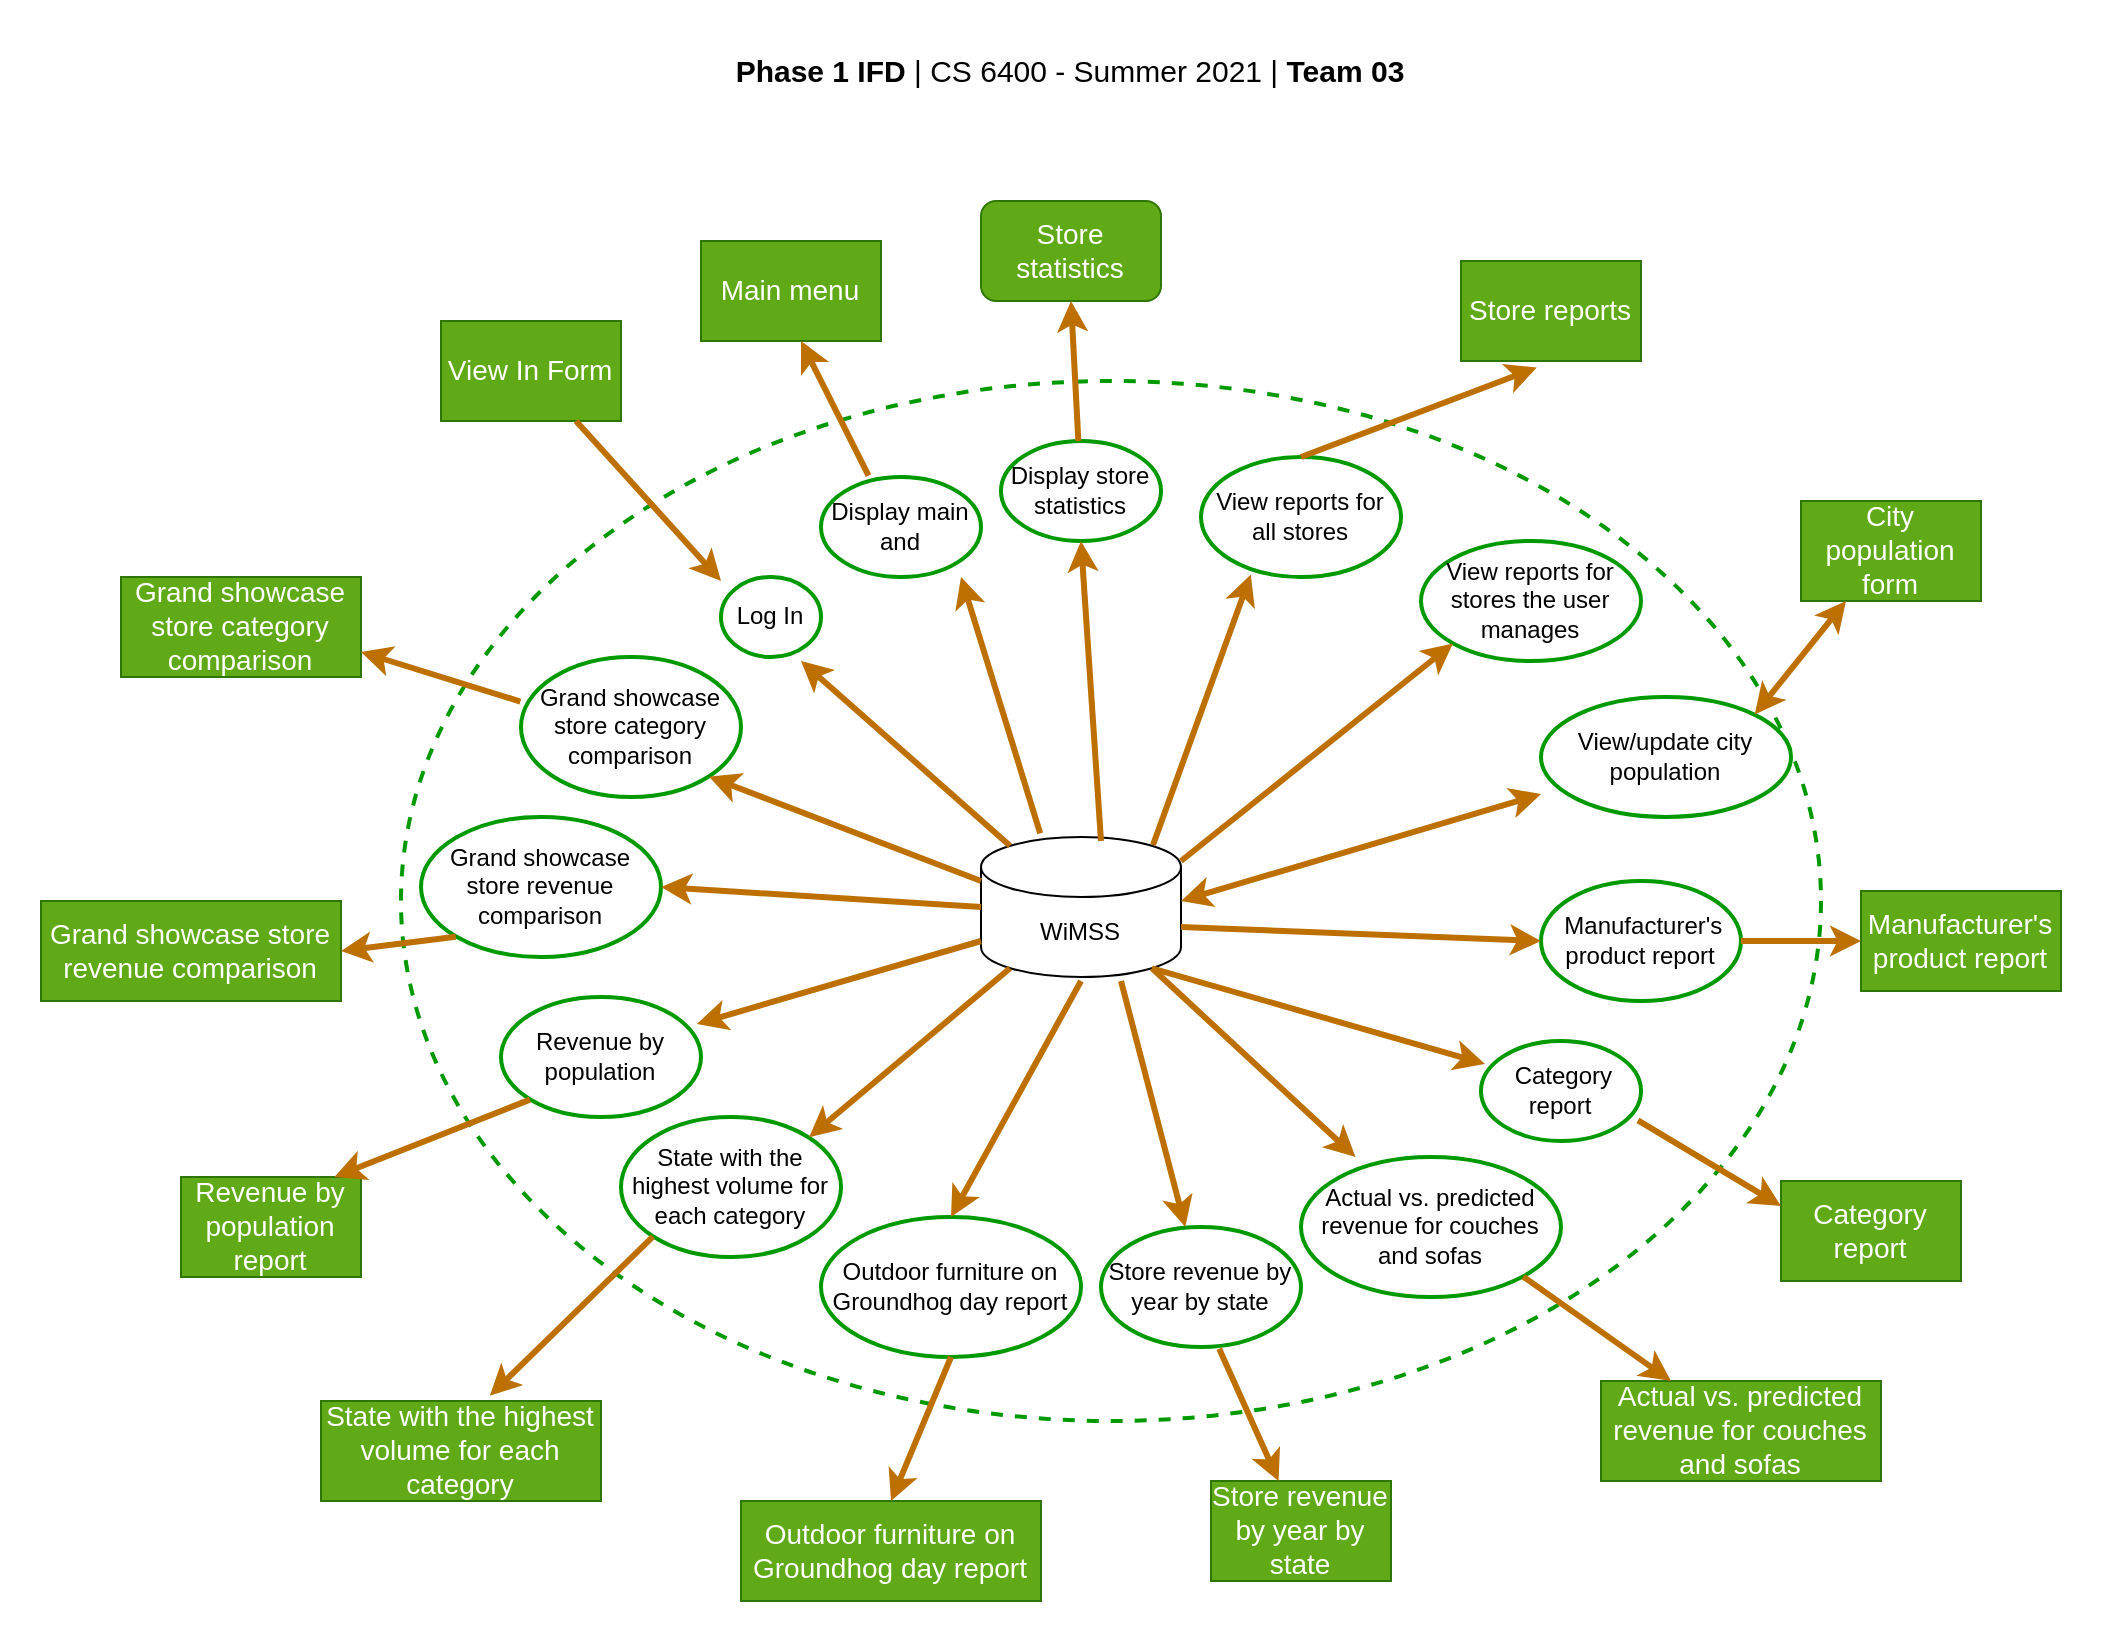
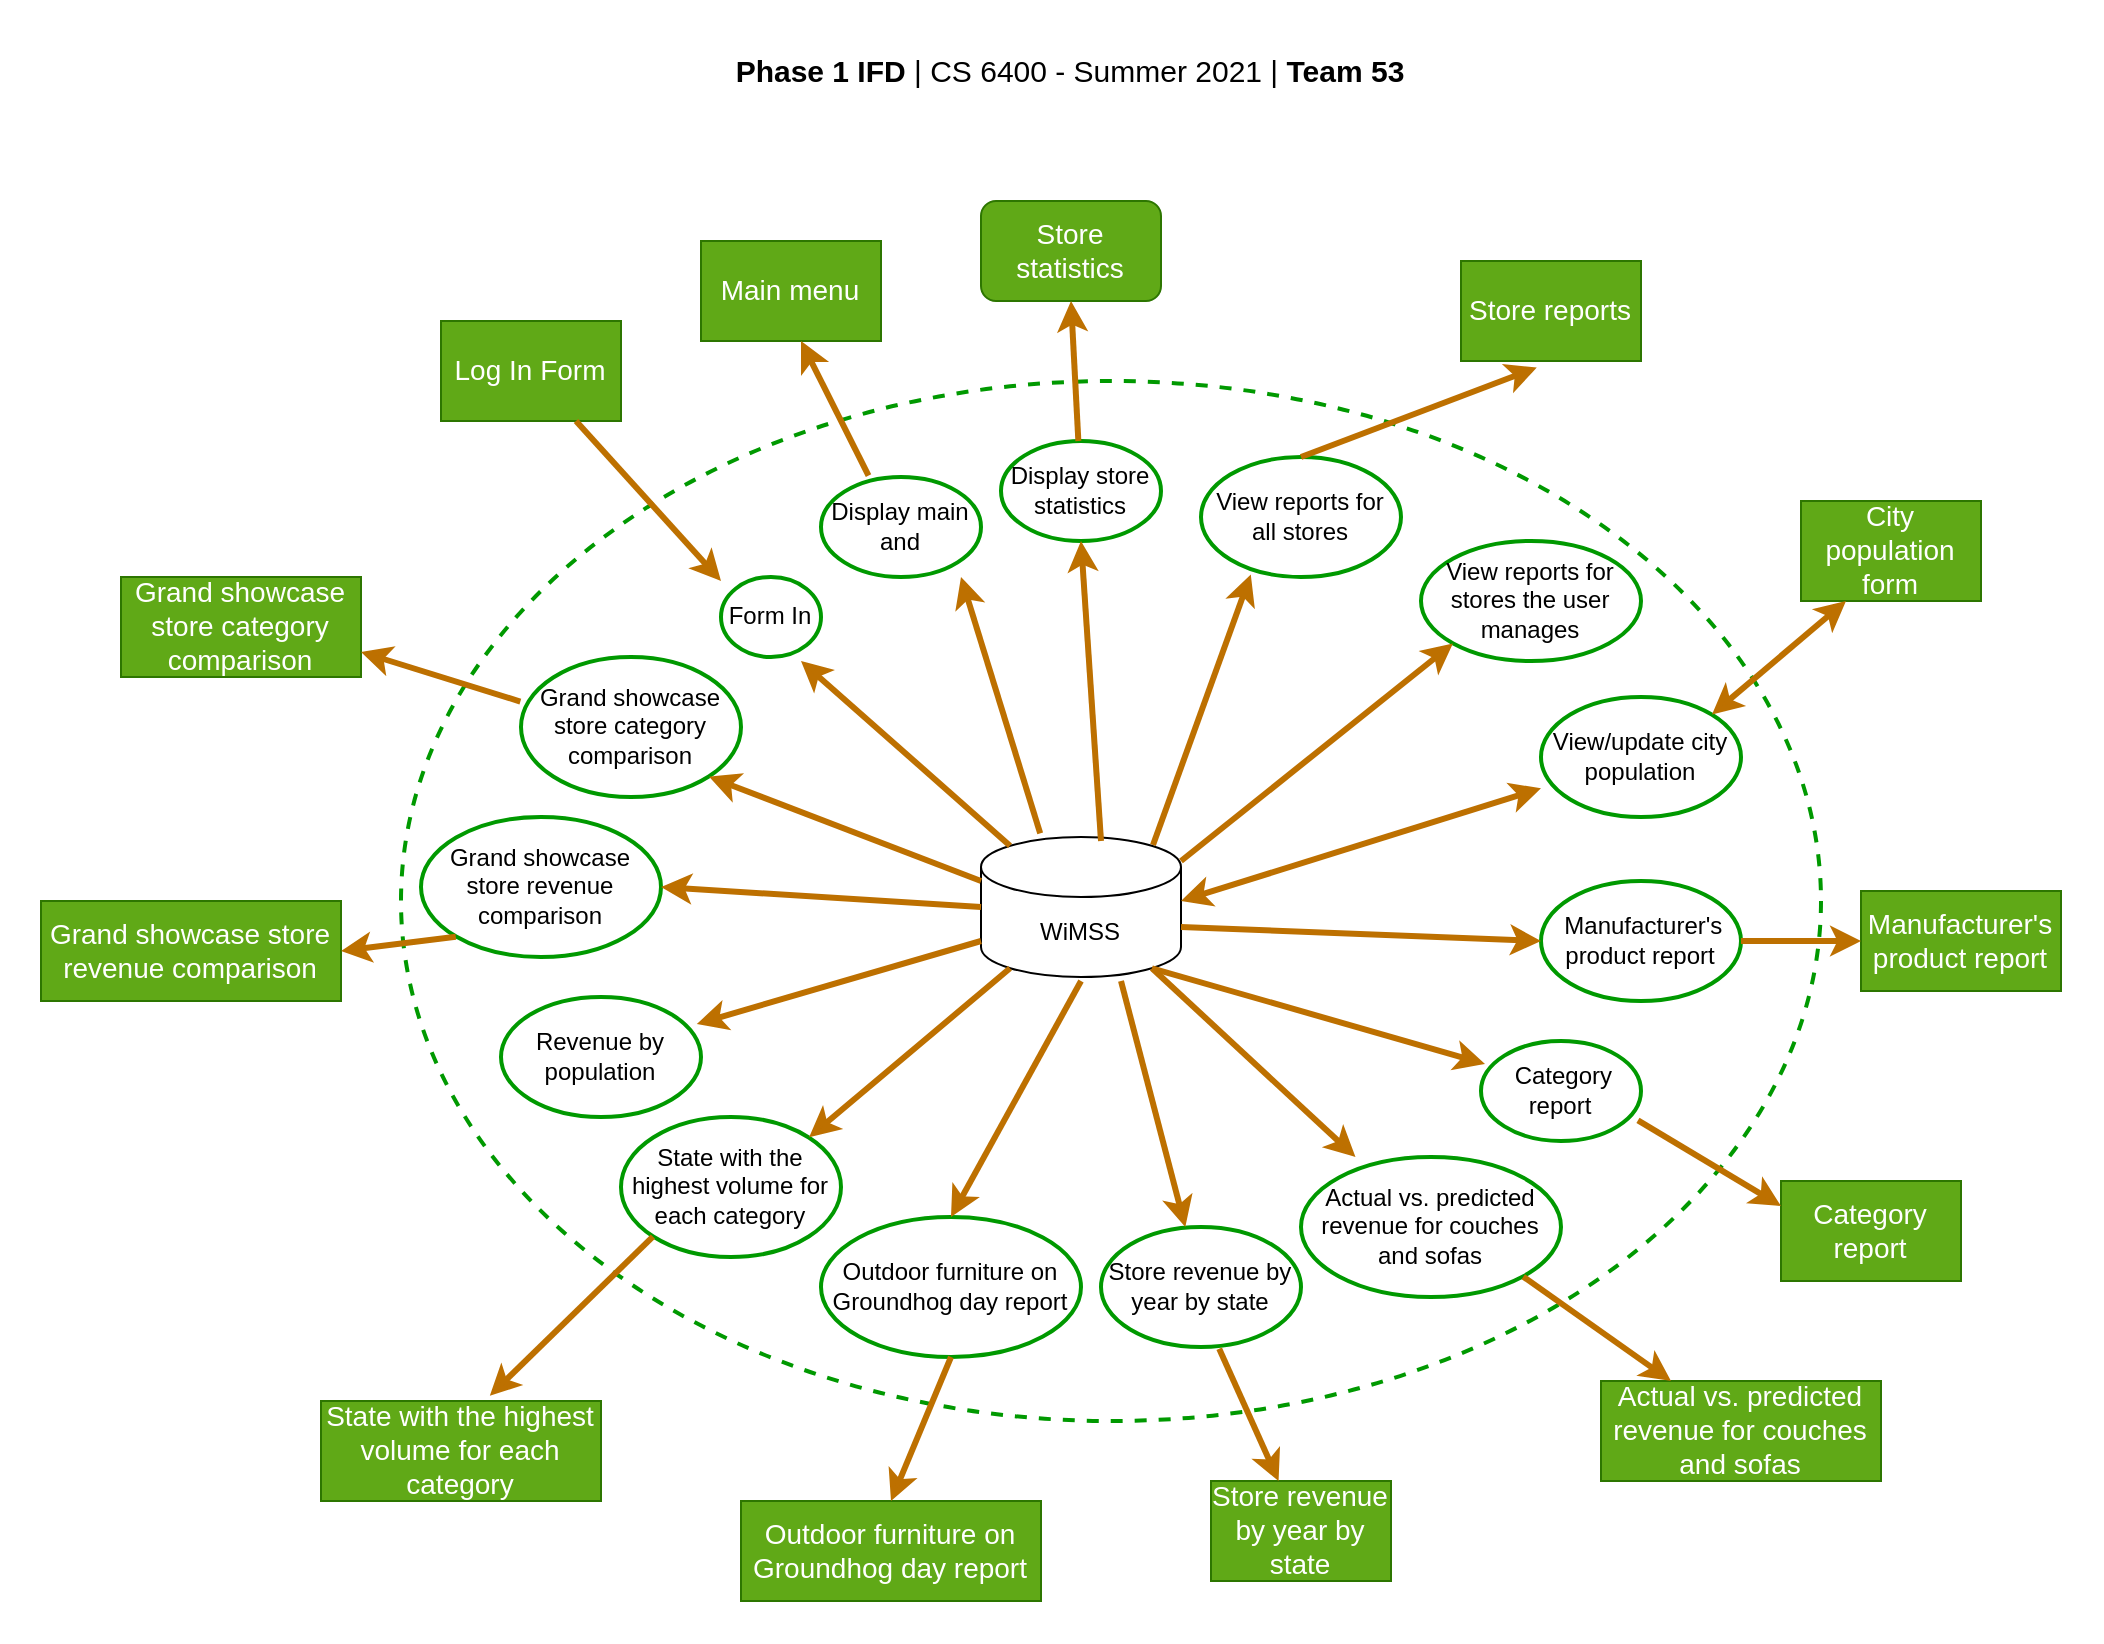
- <mxCell id="19" value="&lt;b style=&quot;font-size: 15px;&quot;&gt;Phase 1 IFD&lt;/b&gt; | CS 6400 - Summer 2021 |&lt;b style=&quot;font-size: 15px;&quot;&gt; Team 03&lt;/b&gt;" style="rounded=1;whiteSpace=wrap;html=1;fontSize=15;strokeColor=none;" vertex="1" parent="1"><mxGeometry x="170" y="20" width="730" height="30" as="geometry" /></mxCell>
+ <mxCell id="19" value="&lt;b style=&quot;font-size: 15px;&quot;&gt;Phase 1 IFD&lt;/b&gt; | CS 6400 - Summer 2021 |&lt;b style=&quot;font-size: 15px;&quot;&gt; Team 53&lt;/b&gt;" style="rounded=1;whiteSpace=wrap;html=1;fontSize=15;strokeColor=none;" vertex="1" parent="1"><mxGeometry x="170" y="20" width="730" height="30" as="geometry" /></mxCell>
- <mxCell id="20" value="View In Form" style="rounded=0;whiteSpace=wrap;html=1;fontSize=14;fillColor=#60a917;strokeColor=#2D7600;fontColor=#ffffff;" vertex="1" parent="1"><mxGeometry x="220" y="160" width="90" height="50" as="geometry" /></mxCell>
+ <mxCell id="20" value="Log In Form" style="rounded=0;whiteSpace=wrap;html=1;fontSize=14;fillColor=#60a917;strokeColor=#2D7600;fontColor=#ffffff;" vertex="1" parent="1"><mxGeometry x="220" y="160" width="90" height="50" as="geometry" /></mxCell>
- <mxCell id="4" value="Log In" style="strokeWidth=2;html=1;shape=mxgraph.flowchart.start_1;whiteSpace=wrap;strokeColor=#009900;" vertex="1" parent="1"><mxGeometry x="360" y="288" width="50" height="40" as="geometry" /></mxCell>
+ <mxCell id="4" value="Form In" style="strokeWidth=2;html=1;shape=mxgraph.flowchart.start_1;whiteSpace=wrap;strokeColor=#009900;" vertex="1" parent="1"><mxGeometry x="360" y="288" width="50" height="40" as="geometry" /></mxCell>
- <mxCell id="8" value="View/update city population" style="strokeWidth=2;html=1;shape=mxgraph.flowchart.start_1;whiteSpace=wrap;strokeColor=#009900;" vertex="1" parent="1"><mxGeometry x="770" y="348" width="125" height="60" as="geometry" /></mxCell>
+ <mxCell id="8" value="View/update city population" style="strokeWidth=2;html=1;shape=mxgraph.flowchart.start_1;whiteSpace=wrap;strokeColor=#009900;" vertex="1" parent="1"><mxGeometry x="770" y="348" width="100" height="60" as="geometry" /></mxCell>
- <mxCell id="61" value="" style="endArrow=classic;html=1;fontSize=14;strokeColor=#BD7000;strokeWidth=3;fillColor=#f0a30a;entryX=0.852;entryY=-0.001;entryDx=0;entryDy=0;entryPerimeter=0;exitX=0.145;exitY=0.855;exitDx=0;exitDy=0;exitPerimeter=0;" edge="1" parent="1" source="15" target="56"><mxGeometry width="50" height="50" relative="1" as="geometry"><mxPoint x="600" y="500" as="sourcePoint" /><mxPoint x="650" y="450" as="targetPoint" /></mxGeometry></mxCell>
- <mxCell id="56" value="Revenue by population report" style="rounded=0;whiteSpace=wrap;html=1;fontSize=14;fillColor=#60a917;strokeColor=#2D7600;fontColor=#ffffff;" vertex="1" parent="1"><mxGeometry x="90" y="588" width="90" height="50" as="geometry" /></mxCell>
